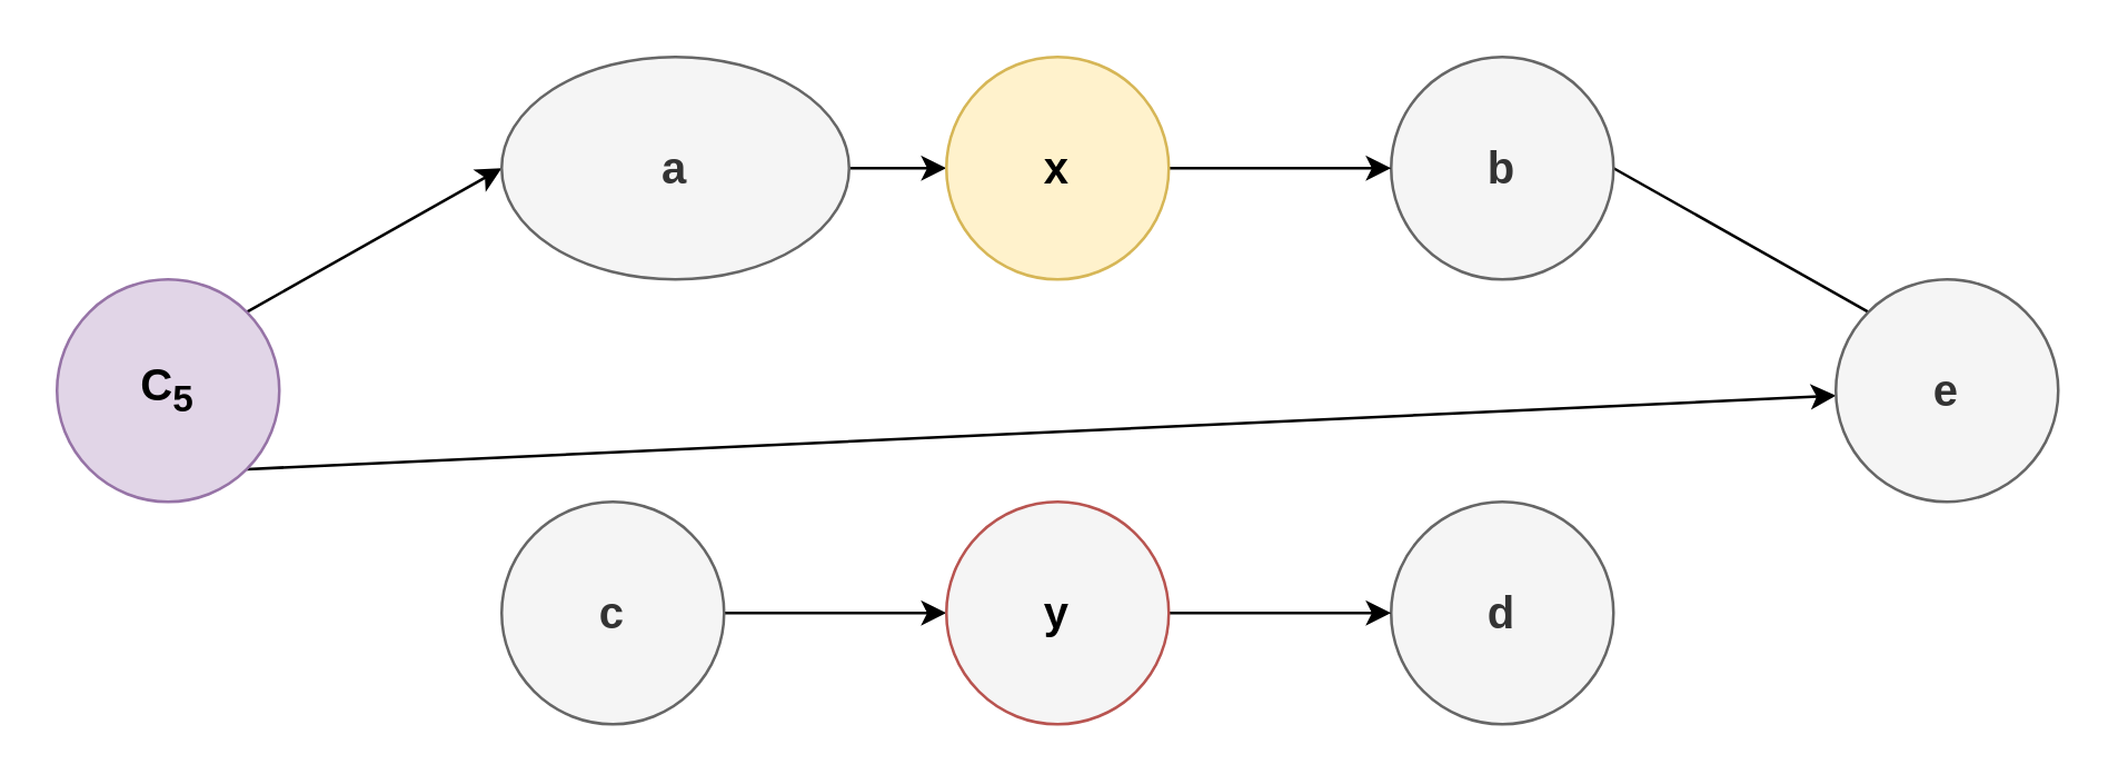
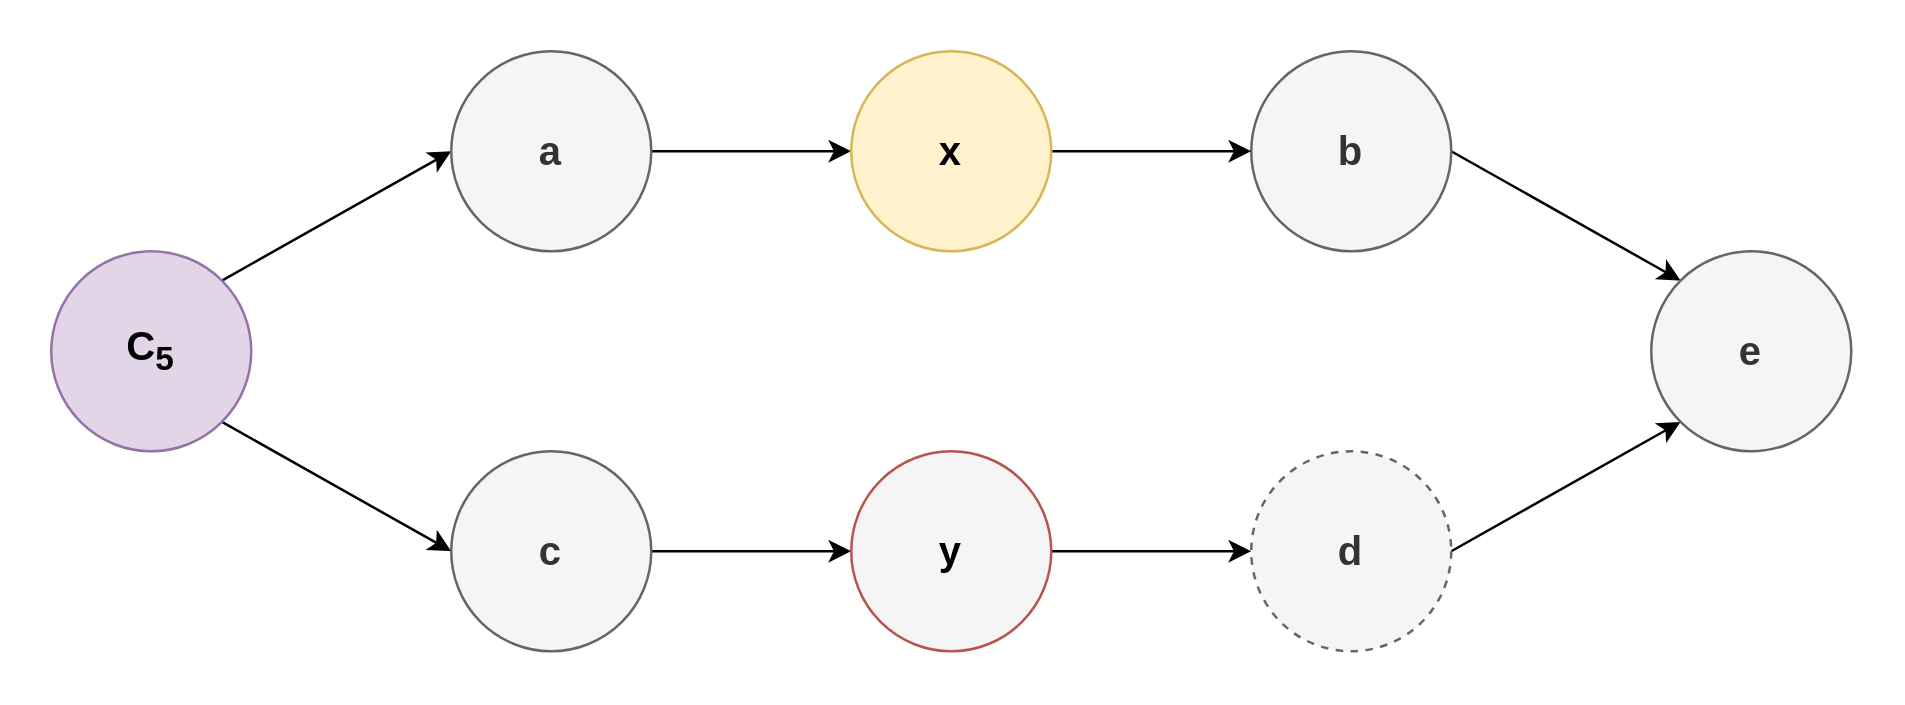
- <mxCell id="6" value="&lt;font size=&quot;3&quot;&gt;&lt;b&gt;a&lt;/b&gt;&lt;/font&gt;" style="ellipse;whiteSpace=wrap;html=1;aspect=fixed;fillColor=#f5f5f5;strokeColor=#666666;fontColor=#333333;" vertex="1" parent="1"><mxGeometry x="180" y="20" width="125" height="80" as="geometry" /></mxCell>
+ <mxCell id="6" value="&lt;font size=&quot;3&quot;&gt;&lt;b&gt;a&lt;/b&gt;&lt;/font&gt;" style="ellipse;whiteSpace=wrap;html=1;aspect=fixed;fillColor=#f5f5f5;strokeColor=#666666;fontColor=#333333;" vertex="1" parent="1"><mxGeometry x="180" y="20" width="80" height="80" as="geometry" /></mxCell>
- <mxCell id="7" style="edgeStyle=none;rounded=0;orthogonalLoop=1;jettySize=auto;html=1;exitX=1;exitY=0.5;exitDx=0;exitDy=0;entryX=0;entryY=0;entryDx=0;entryDy=0;fontSize=16;endArrow=none;" edge="1" parent="1" source="8" target="13"><mxGeometry relative="1" as="geometry" /></mxCell>
+ <mxCell id="7" style="edgeStyle=none;rounded=0;orthogonalLoop=1;jettySize=auto;html=1;exitX=1;exitY=0.5;exitDx=0;exitDy=0;entryX=0;entryY=0;entryDx=0;entryDy=0;fontSize=16;" edge="1" parent="1" source="8" target="13"><mxGeometry relative="1" as="geometry" /></mxCell>
- <mxCell id="3" style="edgeStyle=none;rounded=0;orthogonalLoop=1;jettySize=auto;html=1;exitX=1;exitY=1;exitDx=0;exitDy=0;fontSize=16;" edge="1" parent="1" source="4" target="13"><mxGeometry relative="1" as="geometry" /></mxCell>
+ <mxCell id="3" style="edgeStyle=none;rounded=0;orthogonalLoop=1;jettySize=auto;html=1;exitX=1;exitY=1;exitDx=0;exitDy=0;entryX=0;entryY=0.5;entryDx=0;entryDy=0;fontSize=16;" edge="1" parent="1" source="4" target="10"><mxGeometry relative="1" as="geometry" /></mxCell>
+ <mxCell id="11" style="edgeStyle=none;rounded=0;orthogonalLoop=1;jettySize=auto;html=1;exitX=1;exitY=0.5;exitDx=0;exitDy=0;entryX=0;entryY=1;entryDx=0;entryDy=0;fontSize=16;" edge="1" parent="1" source="12" target="13"><mxGeometry relative="1" as="geometry" /></mxCell>
- <mxCell id="12" value="&lt;font size=&quot;3&quot;&gt;&lt;b&gt;d&lt;/b&gt;&lt;/font&gt;" style="ellipse;whiteSpace=wrap;html=1;aspect=fixed;fillColor=#f5f5f5;strokeColor=#666666;fontColor=#333333;" vertex="1" parent="1"><mxGeometry x="500" y="180" width="80" height="80" as="geometry" /></mxCell>
+ <mxCell id="12" value="&lt;font size=&quot;3&quot;&gt;&lt;b&gt;d&lt;/b&gt;&lt;/font&gt;" style="ellipse;whiteSpace=wrap;html=1;aspect=fixed;fillColor=#f5f5f5;strokeColor=#666666;fontColor=#333333;dashed=1;" vertex="1" parent="1"><mxGeometry x="500" y="180" width="80" height="80" as="geometry" /></mxCell>
